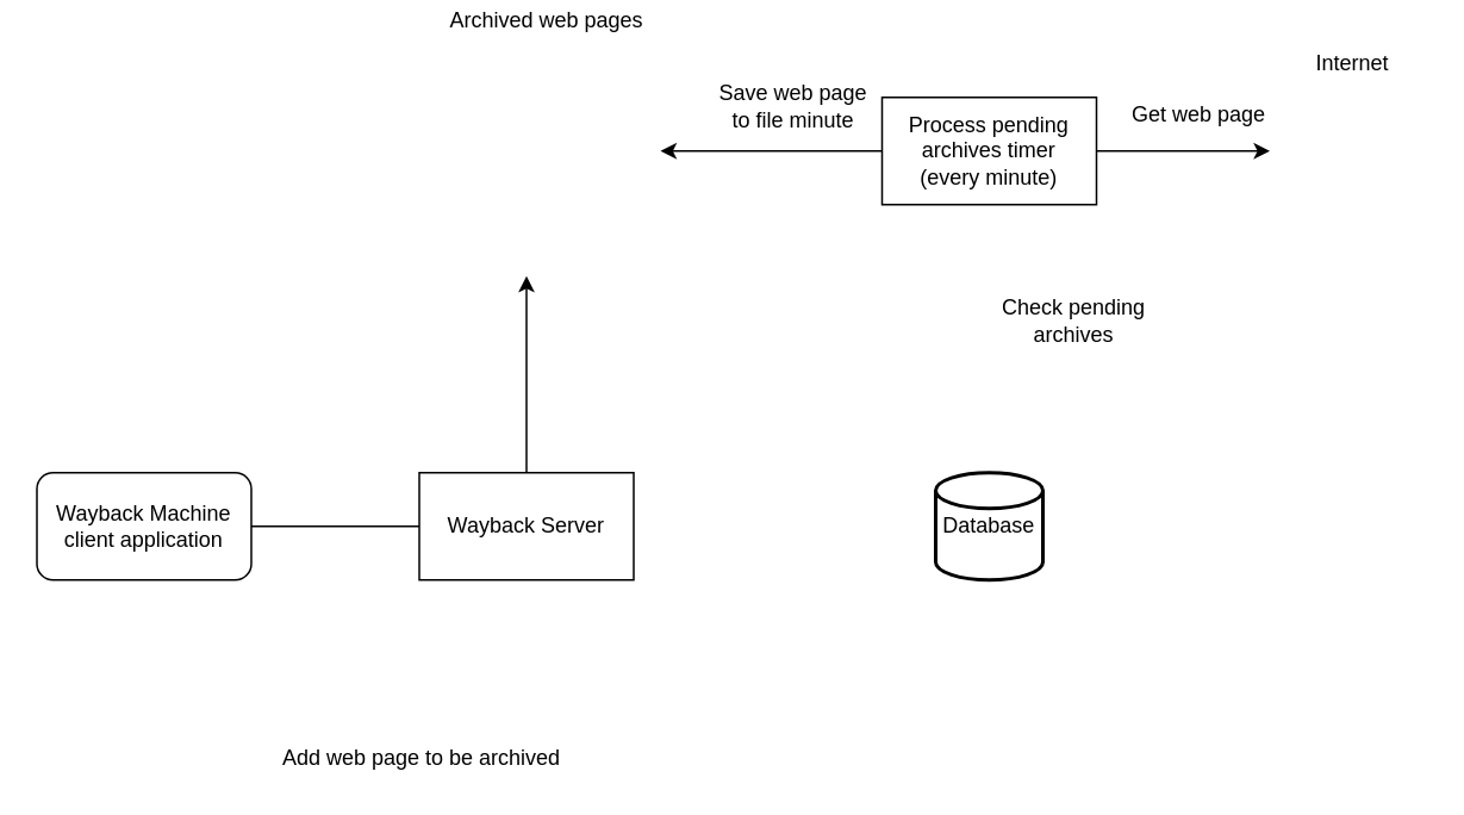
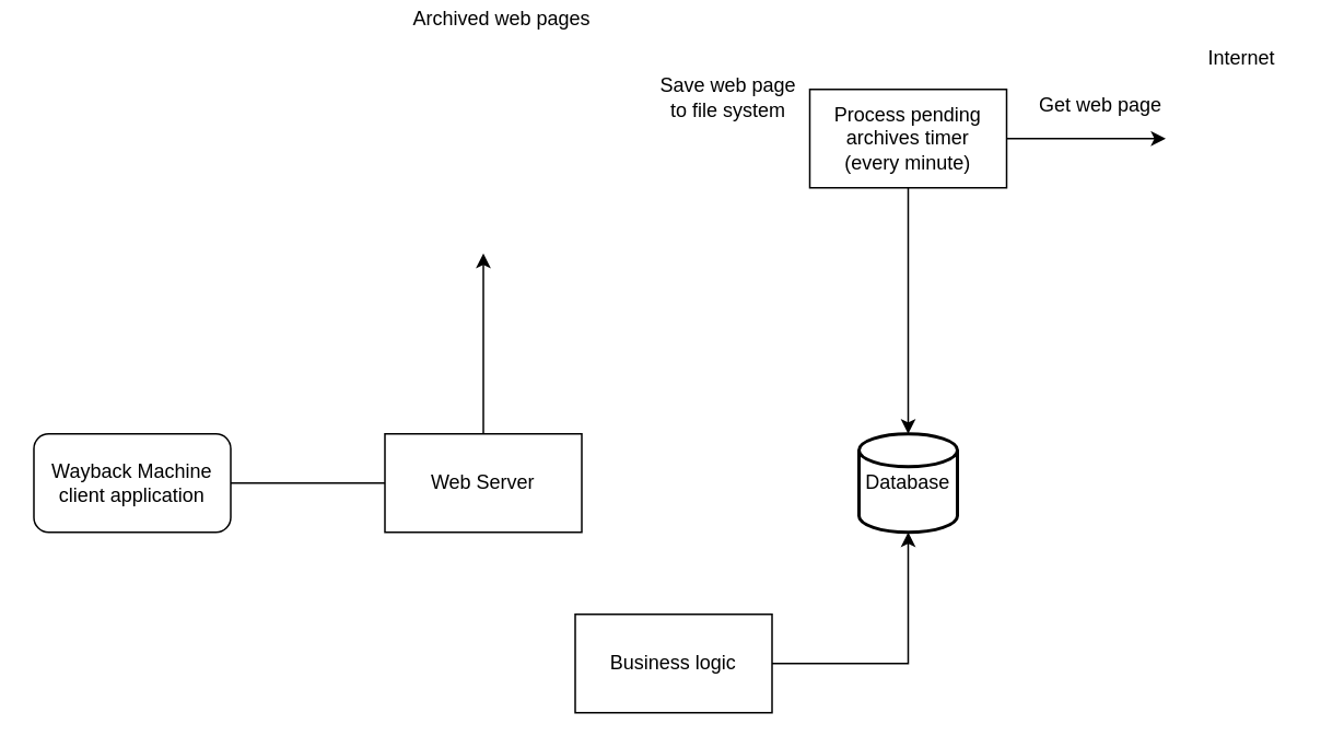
- <mxCell id="16" value="Save web page&lt;br&gt;to file minute" style="text;html=1;align=center;verticalAlign=middle;resizable=0;points=[];autosize=1;strokeColor=none;" vertex="1" parent="1"><mxGeometry x="393" y="44" width="100" height="30" as="geometry" /></mxCell>
+ <mxCell id="16" value="Save web page&lt;br&gt;to file system" style="text;html=1;align=center;verticalAlign=middle;resizable=0;points=[];autosize=1;strokeColor=none;" vertex="1" parent="1"><mxGeometry x="393" y="44" width="100" height="30" as="geometry" /></mxCell>
- <mxCell id="8" style="edgeStyle=orthogonalEdgeStyle;rounded=0;orthogonalLoop=1;jettySize=auto;html=1;" edge="1" parent="1" source="11" target="5"><mxGeometry relative="1" as="geometry" /></mxCell>
- <mxCell id="14" value="Check pending&lt;br&gt;archives" style="text;html=1;align=center;verticalAlign=middle;resizable=0;points=[];autosize=1;strokeColor=none;" vertex="1" parent="1"><mxGeometry x="550" y="164" width="100" height="30" as="geometry" /></mxCell>
+ <mxCell id="9" style="edgeStyle=orthogonalEdgeStyle;rounded=0;orthogonalLoop=1;jettySize=auto;html=1;entryX=0.5;entryY=0;entryDx=0;entryDy=0;entryPerimeter=0;" edge="1" parent="1" source="11" target="4"><mxGeometry relative="1" as="geometry" /></mxCell>
- <mxCell id="7" value="Wayback Server" style="rounded=0;whiteSpace=wrap;html=1;" vertex="1" parent="1"><mxGeometry x="234" y="264" width="120" height="60" as="geometry" /></mxCell>
+ <mxCell id="7" value="Web Server" style="rounded=0;whiteSpace=wrap;html=1;" vertex="1" parent="1"><mxGeometry x="234" y="264" width="120" height="60" as="geometry" /></mxCell>
+ <mxCell id="13" value="Business logic" style="rounded=0;whiteSpace=wrap;html=1;" vertex="1" parent="1"><mxGeometry x="350" y="374" width="120" height="60" as="geometry" /></mxCell>
+ <mxCell id="12" style="edgeStyle=orthogonalEdgeStyle;rounded=0;orthogonalLoop=1;jettySize=auto;html=1;entryX=0.5;entryY=1;entryDx=0;entryDy=0;entryPerimeter=0;exitX=1;exitY=0.5;exitDx=0;exitDy=0;" edge="1" parent="1" source="13" target="4"><mxGeometry relative="1" as="geometry"><mxPoint x="500" y="404" as="sourcePoint" /></mxGeometry></mxCell>
- <mxCell id="15" value="Add web page to be archived" style="text;html=1;align=center;verticalAlign=middle;resizable=0;points=[];autosize=1;strokeColor=none;" vertex="1" parent="1"><mxGeometry x="150" y="414" width="170" height="20" as="geometry" /></mxCell>
